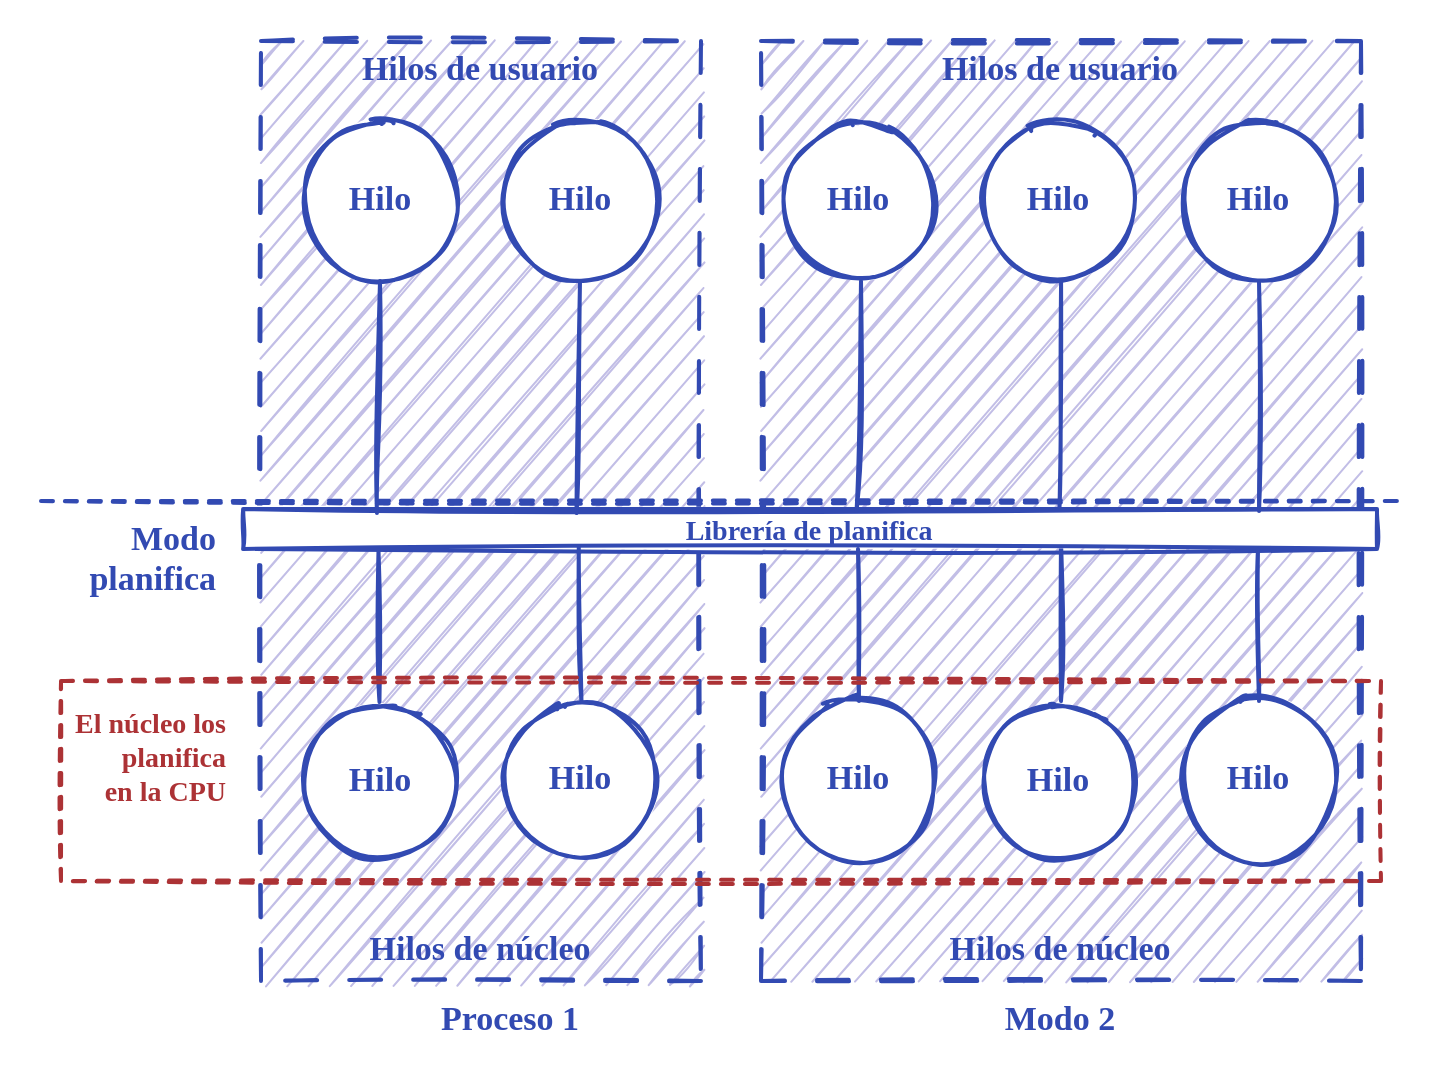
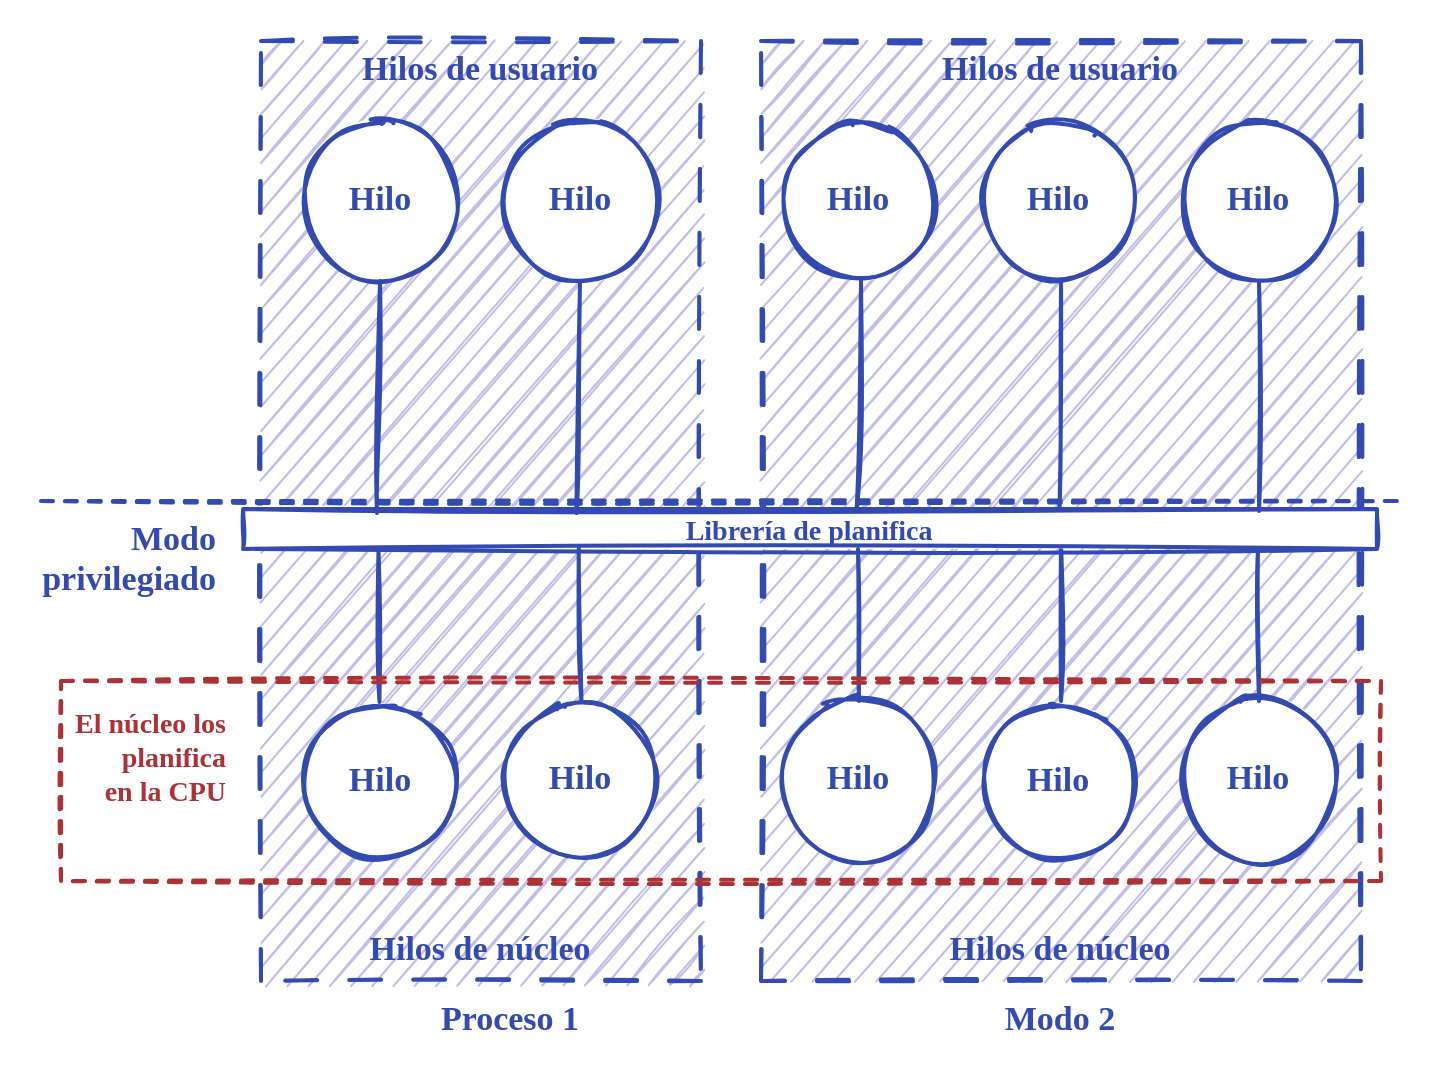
- <mxCell id="7" value="Modo&#10;planifica" style="text;strokeColor=none;fillColor=none;align=right;verticalAlign=middle;rounded=0;shadow=0;sketch=1;fontFamily=Ink Free;fontSize=17;fontStyle=1;fontColor=#324ab2;spacingBottom=5;" vertex="1" parent="1"><mxGeometry x="20" y="260" width="90" height="40" as="geometry" /></mxCell>
+ <mxCell id="7" value="Modo&#10;privilegiado" style="text;strokeColor=none;fillColor=none;align=right;verticalAlign=middle;rounded=0;shadow=0;sketch=1;fontFamily=Ink Free;fontSize=17;fontStyle=1;fontColor=#324ab2;spacingBottom=5;" vertex="1" parent="1"><mxGeometry x="20" y="260" width="90" height="40" as="geometry" /></mxCell>
